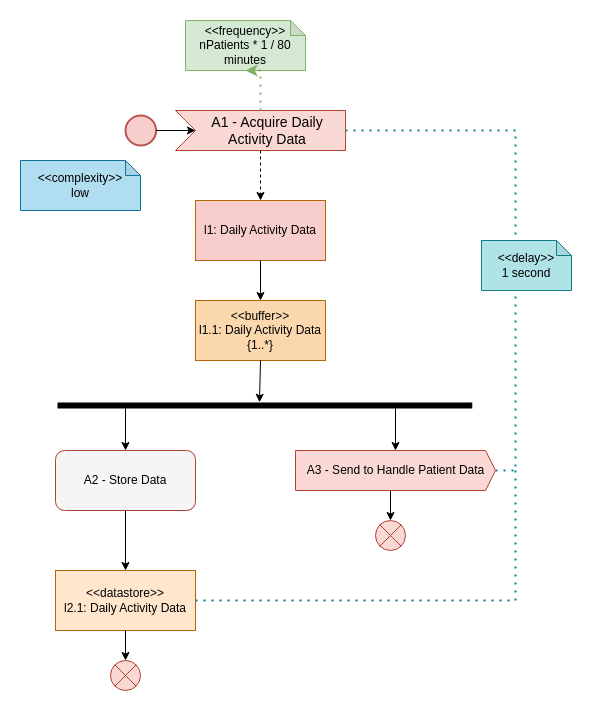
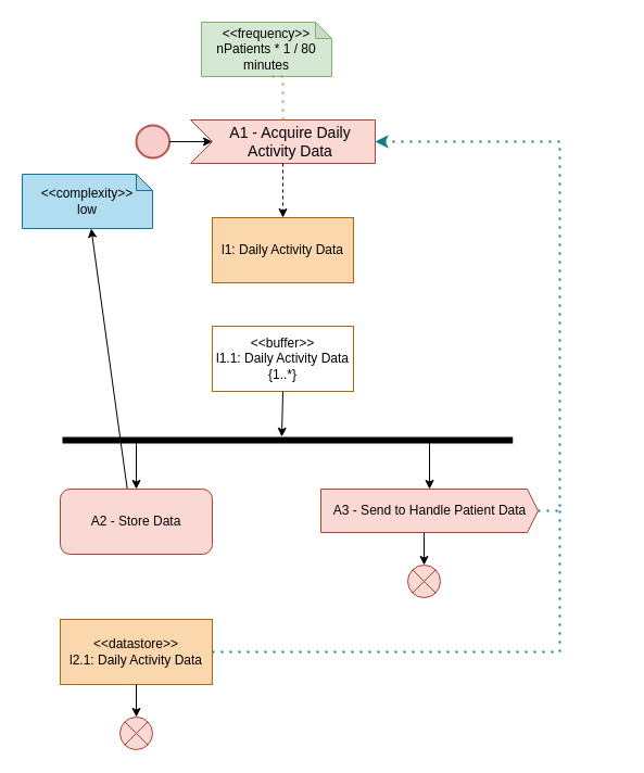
- <mxCell id="21" value="" style="endArrow=classic;dashed=1;html=1;dashPattern=1 3;strokeWidth=2;rounded=0;entryX=0.5;entryY=1;entryDx=0;entryDy=0;entryPerimeter=0;exitX=0;exitY=0;exitDx=85;exitDy=0;exitPerimeter=0;fillColor=#d5e8d4;strokeColor=#82b366;" parent="1" source="2" target="20" edge="1"><mxGeometry width="50" height="50" relative="1" as="geometry"><mxPoint x="265" y="280" as="sourcePoint" /><mxPoint x="315" y="230" as="targetPoint" /><Array as="points"><mxPoint x="260" y="70" /></Array></mxGeometry></mxCell>
+ <mxCell id="21" value="" style="endArrow=none;dashed=1;html=1;dashPattern=1 3;strokeWidth=2;rounded=0;entryX=0.5;entryY=1;entryDx=0;entryDy=0;entryPerimeter=0;exitX=0;exitY=0;exitDx=85;exitDy=0;exitPerimeter=0;fillColor=#d5e8d4;strokeColor=#82b366;" parent="1" source="2" target="20" edge="1"><mxGeometry width="50" height="50" relative="1" as="geometry"><mxPoint x="265" y="280" as="sourcePoint" /><mxPoint x="315" y="230" as="targetPoint" /><Array as="points"><mxPoint x="260" y="70" /></Array></mxGeometry></mxCell>
- <mxCell id="17" value="" style="endArrow=none;dashed=1;html=1;dashPattern=1 3;strokeWidth=2;rounded=0;entryX=1;entryY=0.5;entryDx=0;entryDy=0;entryPerimeter=0;exitX=1;exitY=0.5;exitDx=0;exitDy=0;exitPerimeter=0;fillColor=#b0e3e6;strokeColor=#0e8088;" parent="1" source="24" target="2" edge="1"><mxGeometry width="50" height="50" relative="1" as="geometry"><mxPoint x="265" y="180" as="sourcePoint" /><mxPoint x="315" y="130" as="targetPoint" /><Array as="points"><mxPoint x="515" y="470" /><mxPoint x="515" y="290" /><mxPoint x="515" y="130" /></Array></mxGeometry></mxCell>
+ <mxCell id="17" value="" style="endArrow=classic;dashed=1;html=1;dashPattern=1 3;strokeWidth=2;rounded=0;entryX=1;entryY=0.5;entryDx=0;entryDy=0;entryPerimeter=0;exitX=1;exitY=0.5;exitDx=0;exitDy=0;exitPerimeter=0;fillColor=#b0e3e6;strokeColor=#0e8088;" parent="1" source="24" target="2" edge="1"><mxGeometry width="50" height="50" relative="1" as="geometry"><mxPoint x="265" y="180" as="sourcePoint" /><mxPoint x="315" y="130" as="targetPoint" /><Array as="points"><mxPoint x="515" y="470" /><mxPoint x="515" y="290" /><mxPoint x="515" y="130" /></Array></mxGeometry></mxCell>
- <mxCell id="3" value="l1: Daily Activity Data" style="rounded=0;whiteSpace=wrap;html=1;fillColor=#f8cecc;strokeColor=#b46504;" parent="1" vertex="1"><mxGeometry x="195" y="200" width="130" height="60" as="geometry" /></mxCell>
+ <mxCell id="3" value="l1: Daily Activity Data" style="rounded=0;whiteSpace=wrap;html=1;fillColor=#fad7ac;strokeColor=#b46504;" parent="1" vertex="1"><mxGeometry x="195" y="200" width="130" height="60" as="geometry" /></mxCell>
- <mxCell id="19" value="&amp;lt;&amp;lt;delay&amp;gt;&amp;gt;&lt;br&gt;1 second" style="shape=note;whiteSpace=wrap;html=1;backgroundOutline=1;darkOpacity=0.05;size=15;fillColor=#b0e3e6;strokeColor=#0e8088;" parent="1" vertex="1"><mxGeometry x="481" y="240" width="90" height="50" as="geometry" /></mxCell>
- <mxCell id="6" value="" style="endArrow=classic;html=1;rounded=0;exitX=0.5;exitY=1;exitDx=0;exitDy=0;entryX=0.5;entryY=0;entryDx=0;entryDy=0;" parent="1" source="3" target="5" edge="1"><mxGeometry width="50" height="50" relative="1" as="geometry"><mxPoint x="265" y="280" as="sourcePoint" /><mxPoint x="315" y="230" as="targetPoint" /></mxGeometry></mxCell>
- <mxCell id="5" value="&amp;lt;&amp;lt;buffer&amp;gt;&amp;gt;&lt;br&gt;l1.1: Daily Activity Data&lt;br&gt;{1..*}" style="rounded=0;whiteSpace=wrap;html=1;fillColor=#fad7ac;strokeColor=#b46504;" parent="1" vertex="1"><mxGeometry x="195" y="300" width="130" height="60" as="geometry" /></mxCell>
+ <mxCell id="5" value="&amp;lt;&amp;lt;buffer&amp;gt;&amp;gt;&lt;br&gt;l1.1: Daily Activity Data&lt;br&gt;{1..*}" style="rounded=0;whiteSpace=wrap;html=1;fillColor=#ffffff;strokeColor=#b46504;" parent="1" vertex="1"><mxGeometry x="195" y="300" width="130" height="60" as="geometry" /></mxCell>
- <mxCell id="23" value="A2 - Store Data" style="rounded=1;whiteSpace=wrap;html=1;fillColor=#f5f5f5;strokeColor=#ae4132;" parent="1" vertex="1"><mxGeometry x="55" y="450" width="140" height="60" as="geometry" /></mxCell>
+ <mxCell id="23" value="A2 - Store Data" style="rounded=1;whiteSpace=wrap;html=1;fillColor=#fad9d5;strokeColor=#ae4132;" parent="1" vertex="1"><mxGeometry x="55" y="450" width="140" height="60" as="geometry" /></mxCell>
- <mxCell id="12" value="" style="endArrow=classic;html=1;rounded=0;exitX=0.5;exitY=1;exitDx=0;exitDy=0;entryX=0.5;entryY=0;entryDx=0;entryDy=0;" parent="1" source="23" target="9" edge="1"><mxGeometry width="50" height="50" relative="1" as="geometry"><mxPoint x="265" y="480" as="sourcePoint" /><mxPoint x="315" y="430" as="targetPoint" /></mxGeometry></mxCell>
+ <mxCell id="12" value="" style="endArrow=classic;html=1;rounded=0;exitX=0.5;exitY=1;exitDx=0;exitDy=0;" parent="1" source="23" target="22" edge="1"><mxGeometry width="50" height="50" relative="1" as="geometry"><mxPoint x="265" y="480" as="sourcePoint" /><mxPoint x="315" y="430" as="targetPoint" /></mxGeometry></mxCell>
- <mxCell id="9" value="&amp;lt;&amp;lt;datastore&amp;gt;&amp;gt;&lt;div&gt;l2.1: Daily Activity Data&lt;/div&gt;" style="rounded=0;whiteSpace=wrap;html=1;fillColor=#ffe6cc;strokeColor=#b46504;" parent="1" vertex="1"><mxGeometry x="55" y="570" width="140" height="60" as="geometry" /></mxCell>
+ <mxCell id="9" value="&amp;lt;&amp;lt;datastore&amp;gt;&amp;gt;&lt;div&gt;l2.1: Daily Activity Data&lt;/div&gt;" style="rounded=0;whiteSpace=wrap;html=1;fillColor=#fad7ac;strokeColor=#b46504;" parent="1" vertex="1"><mxGeometry x="55" y="570" width="140" height="60" as="geometry" /></mxCell>
